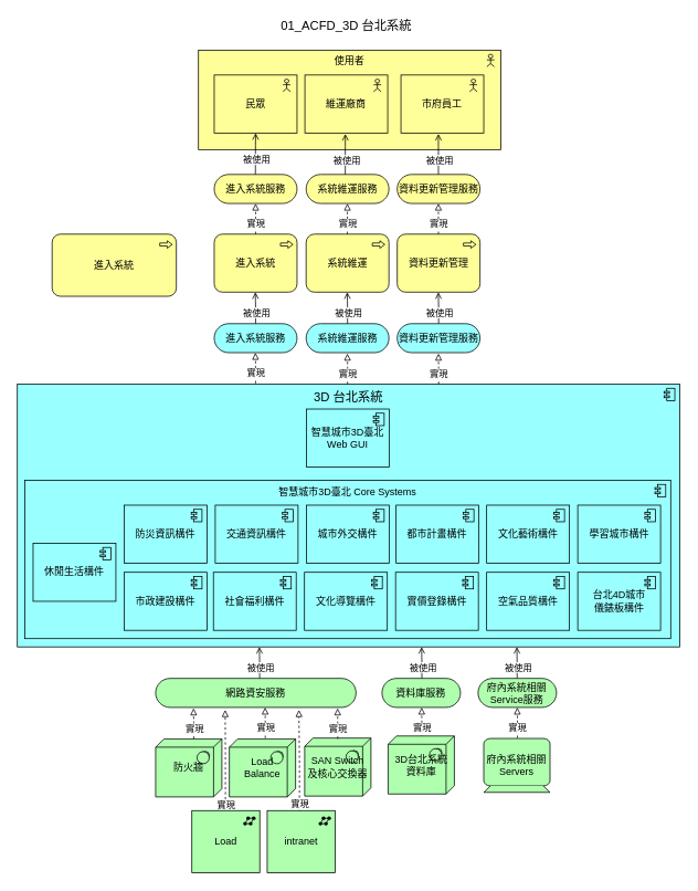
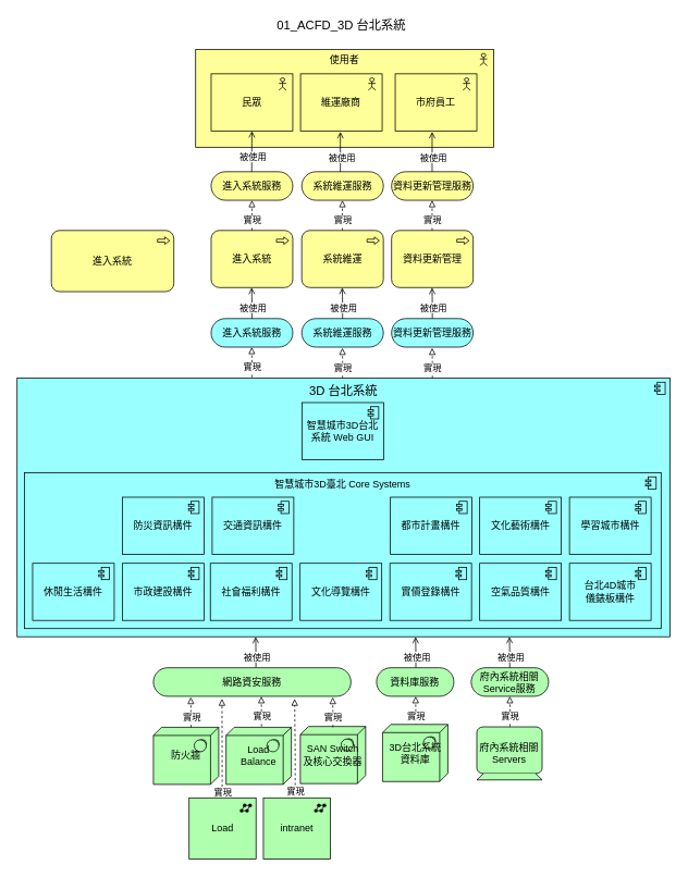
- <mxCell id="16" value="智慧城市3D臺北 Web GUI" style="html=1;outlineConnect=0;whiteSpace=wrap;fillColor=#99ffff;shape=mxgraph.archimate3.application;appType=comp;archiType=square;" parent="1" vertex="1"><mxGeometry x="369" y="493" width="100" height="70" as="geometry" /></mxCell>
+ <mxCell id="16" value="智慧城市3D台北系統 Web GUI" style="html=1;outlineConnect=0;whiteSpace=wrap;fillColor=#99ffff;shape=mxgraph.archimate3.application;appType=comp;archiType=square;" parent="1" vertex="1"><mxGeometry x="369" y="493" width="100" height="70" as="geometry" /></mxCell>
- <mxCell id="20" value="城市外交構件" style="html=1;outlineConnect=0;whiteSpace=wrap;fillColor=#99ffff;shape=mxgraph.archimate3.application;appType=comp;archiType=square;" parent="1" vertex="1"><mxGeometry x="369" y="609" width="100" height="70" as="geometry" /></mxCell>
- <mxCell id="72" value="休閒生活構件" style="html=1;outlineConnect=0;whiteSpace=wrap;fillColor=#99ffff;shape=mxgraph.archimate3.application;appType=comp;archiType=square;" parent="1" vertex="1"><mxGeometry x="39" y="655" width="100" height="70" as="geometry" /></mxCell>
+ <mxCell id="72" value="休閒生活構件" style="html=1;outlineConnect=0;whiteSpace=wrap;fillColor=#99ffff;shape=mxgraph.archimate3.application;appType=comp;archiType=square;" parent="1" vertex="1"><mxGeometry x="39" y="690" width="100" height="70" as="geometry" /></mxCell>
